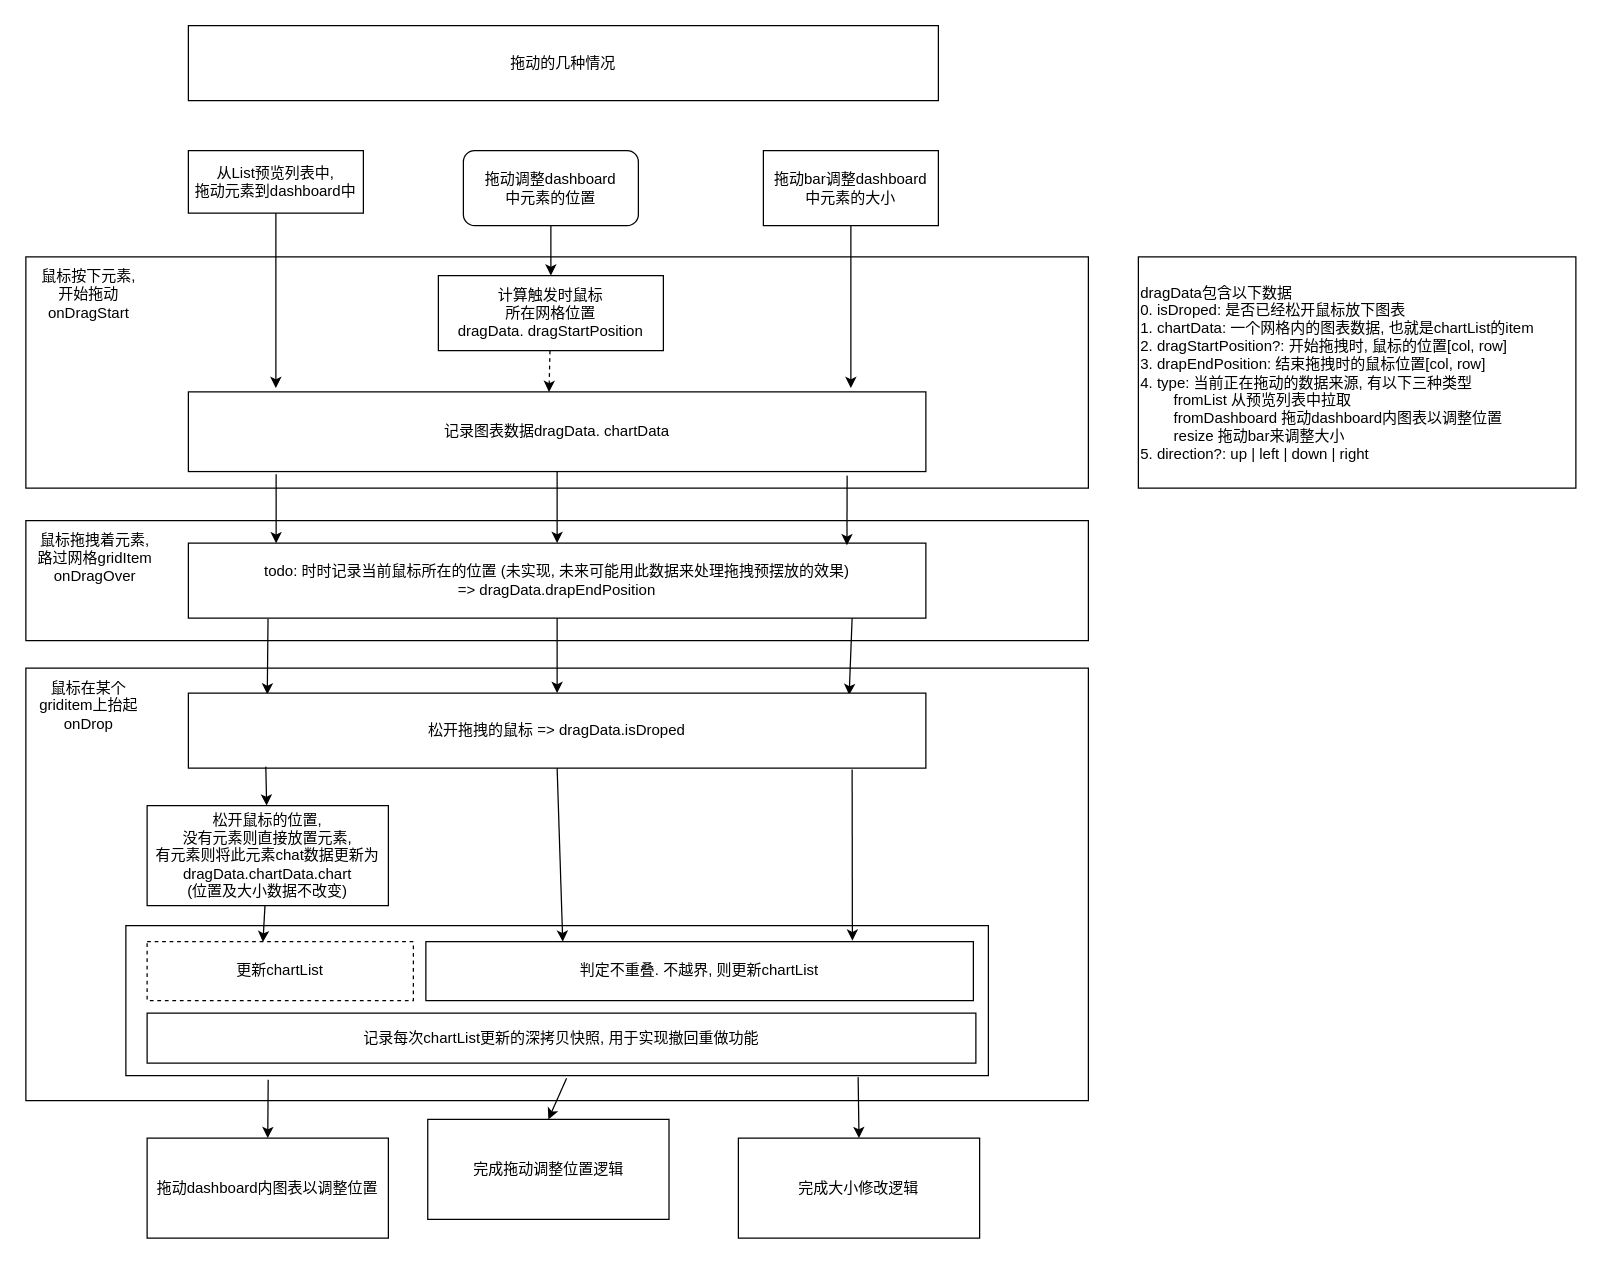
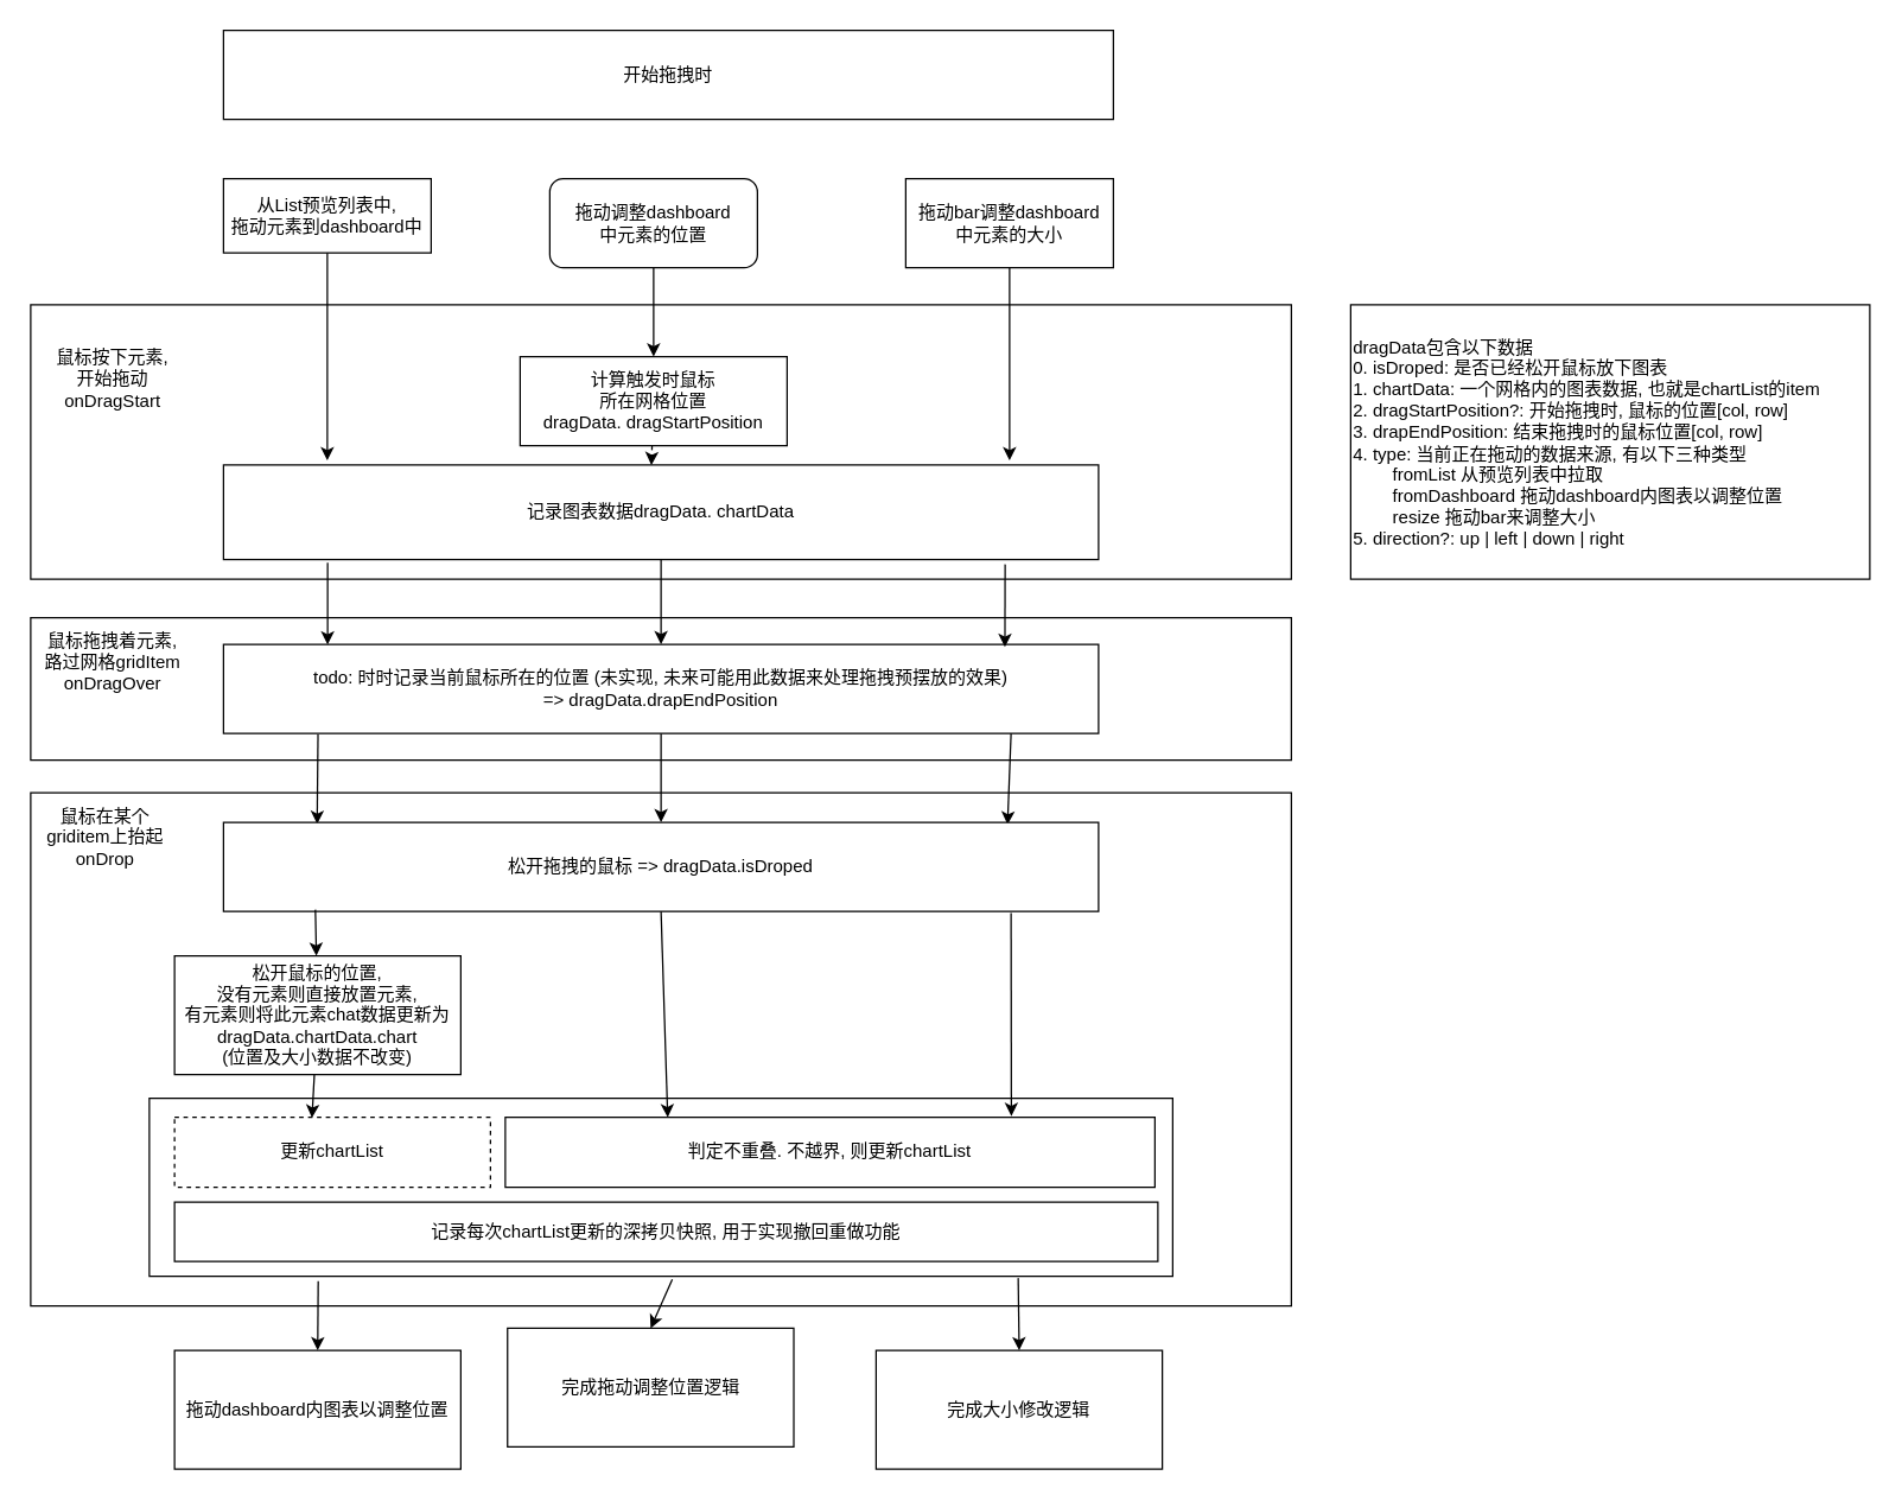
- <mxCell id="3" value="拖动的几种情况" style="rounded=0;whiteSpace=wrap;html=1;" parent="1" vertex="1"><mxGeometry x="150" y="20" width="600" height="60" as="geometry" /></mxCell>
+ <mxCell id="3" value="开始拖拽时" style="rounded=0;whiteSpace=wrap;html=1;" parent="1" vertex="1"><mxGeometry x="150" y="20" width="600" height="60" as="geometry" /></mxCell>
- <mxCell id="8" value="鼠标按下元素,&lt;br&gt;开始拖动&lt;br&gt;onDragStart" style="text;html=1;align=center;verticalAlign=middle;resizable=0;points=[];autosize=1;strokeColor=none;fillColor=none;" parent="1" vertex="1"><mxGeometry x="20" y="205" width="100" height="60" as="geometry" /></mxCell>
+ <mxCell id="8" value="鼠标按下元素,&lt;br&gt;开始拖动&lt;br&gt;onDragStart" style="text;html=1;align=center;verticalAlign=middle;resizable=0;points=[];autosize=1;strokeColor=none;fillColor=none;" parent="1" vertex="1"><mxGeometry x="25" y="225" width="100" height="60" as="geometry" /></mxCell>
- <mxCell id="25" value="计算触发时鼠标&lt;br&gt;所在网格位置&lt;br&gt;dragData.&lt;span style=&quot;text-align: left;&quot;&gt;&amp;nbsp;dragStartPosition&lt;/span&gt;" style="rounded=0;whiteSpace=wrap;html=1;" parent="1" vertex="1"><mxGeometry x="350" y="220" width="180" height="60" as="geometry" /></mxCell>
+ <mxCell id="25" value="计算触发时鼠标&lt;br&gt;所在网格位置&lt;br&gt;dragData.&lt;span style=&quot;text-align: left;&quot;&gt;&amp;nbsp;dragStartPosition&lt;/span&gt;" style="rounded=0;whiteSpace=wrap;html=1;" parent="1" vertex="1"><mxGeometry x="350" y="240" width="180" height="60" as="geometry" /></mxCell>
